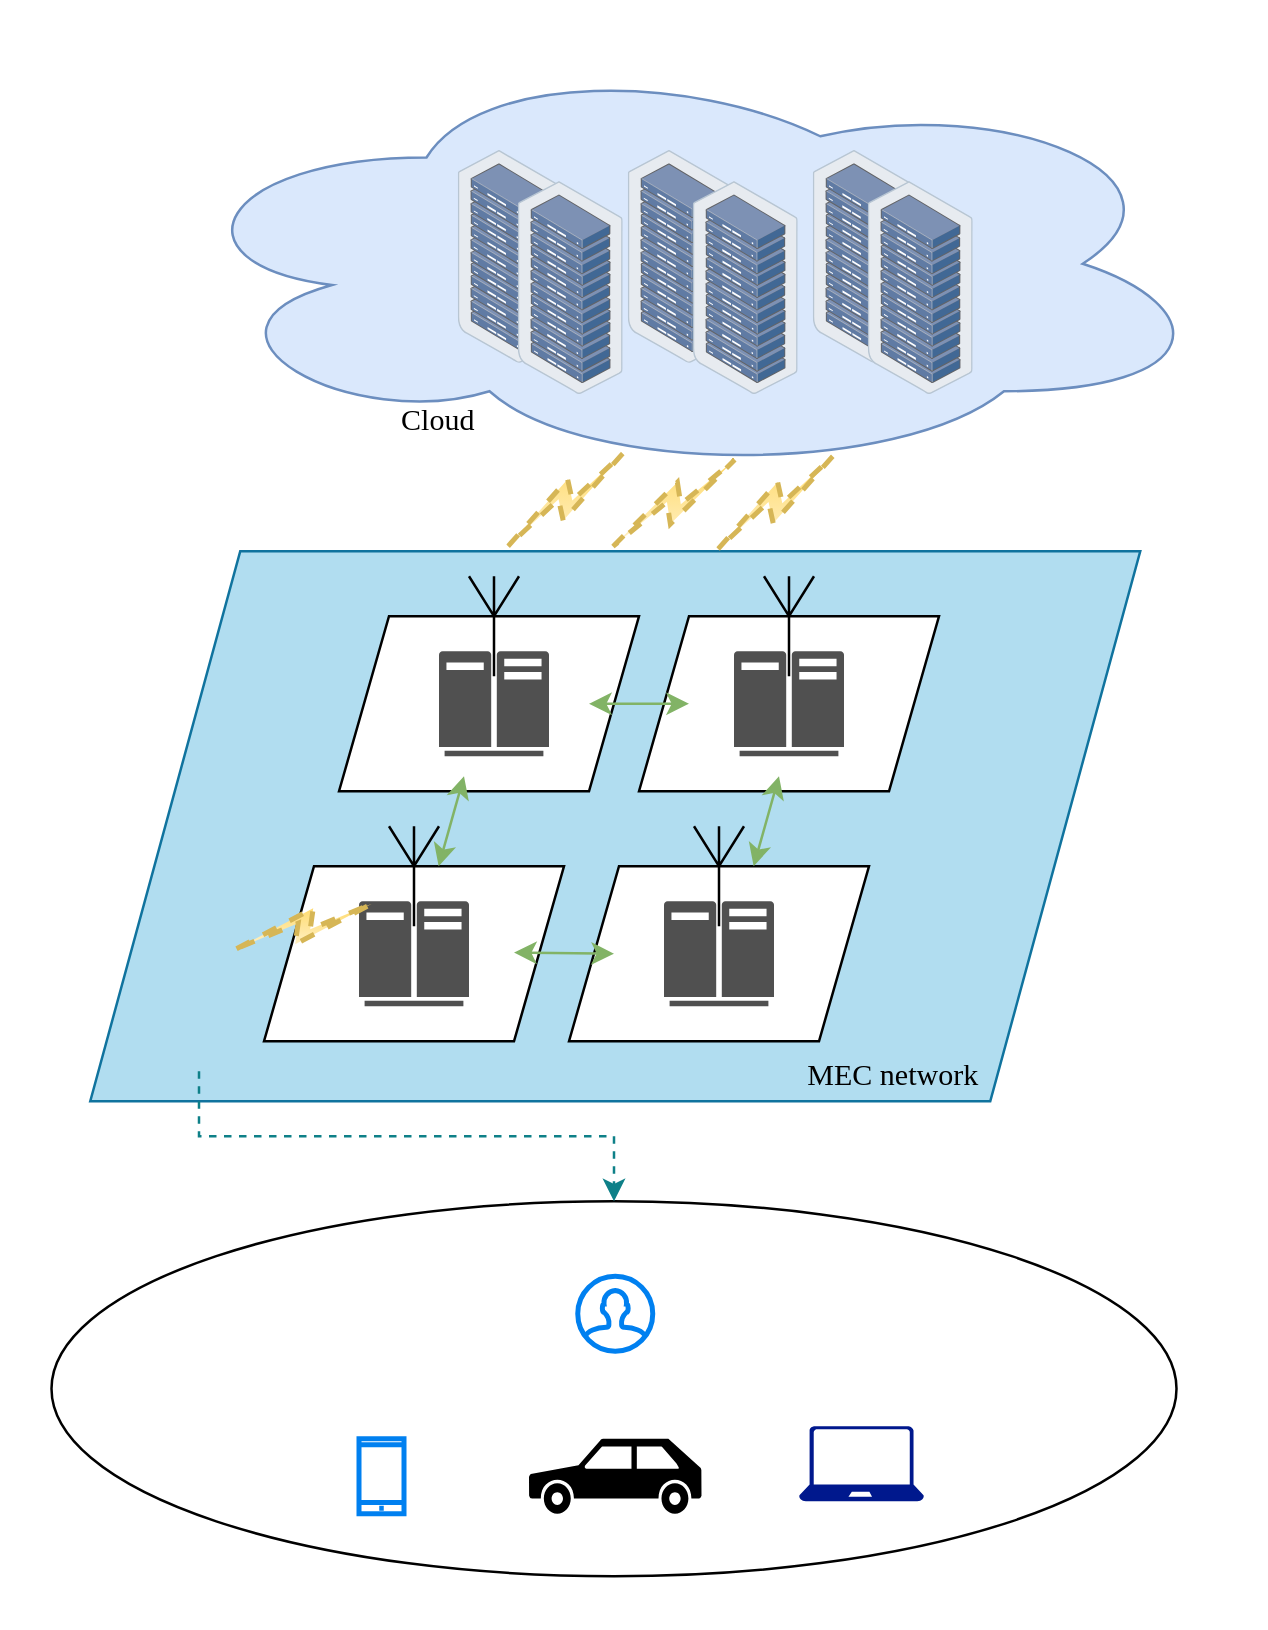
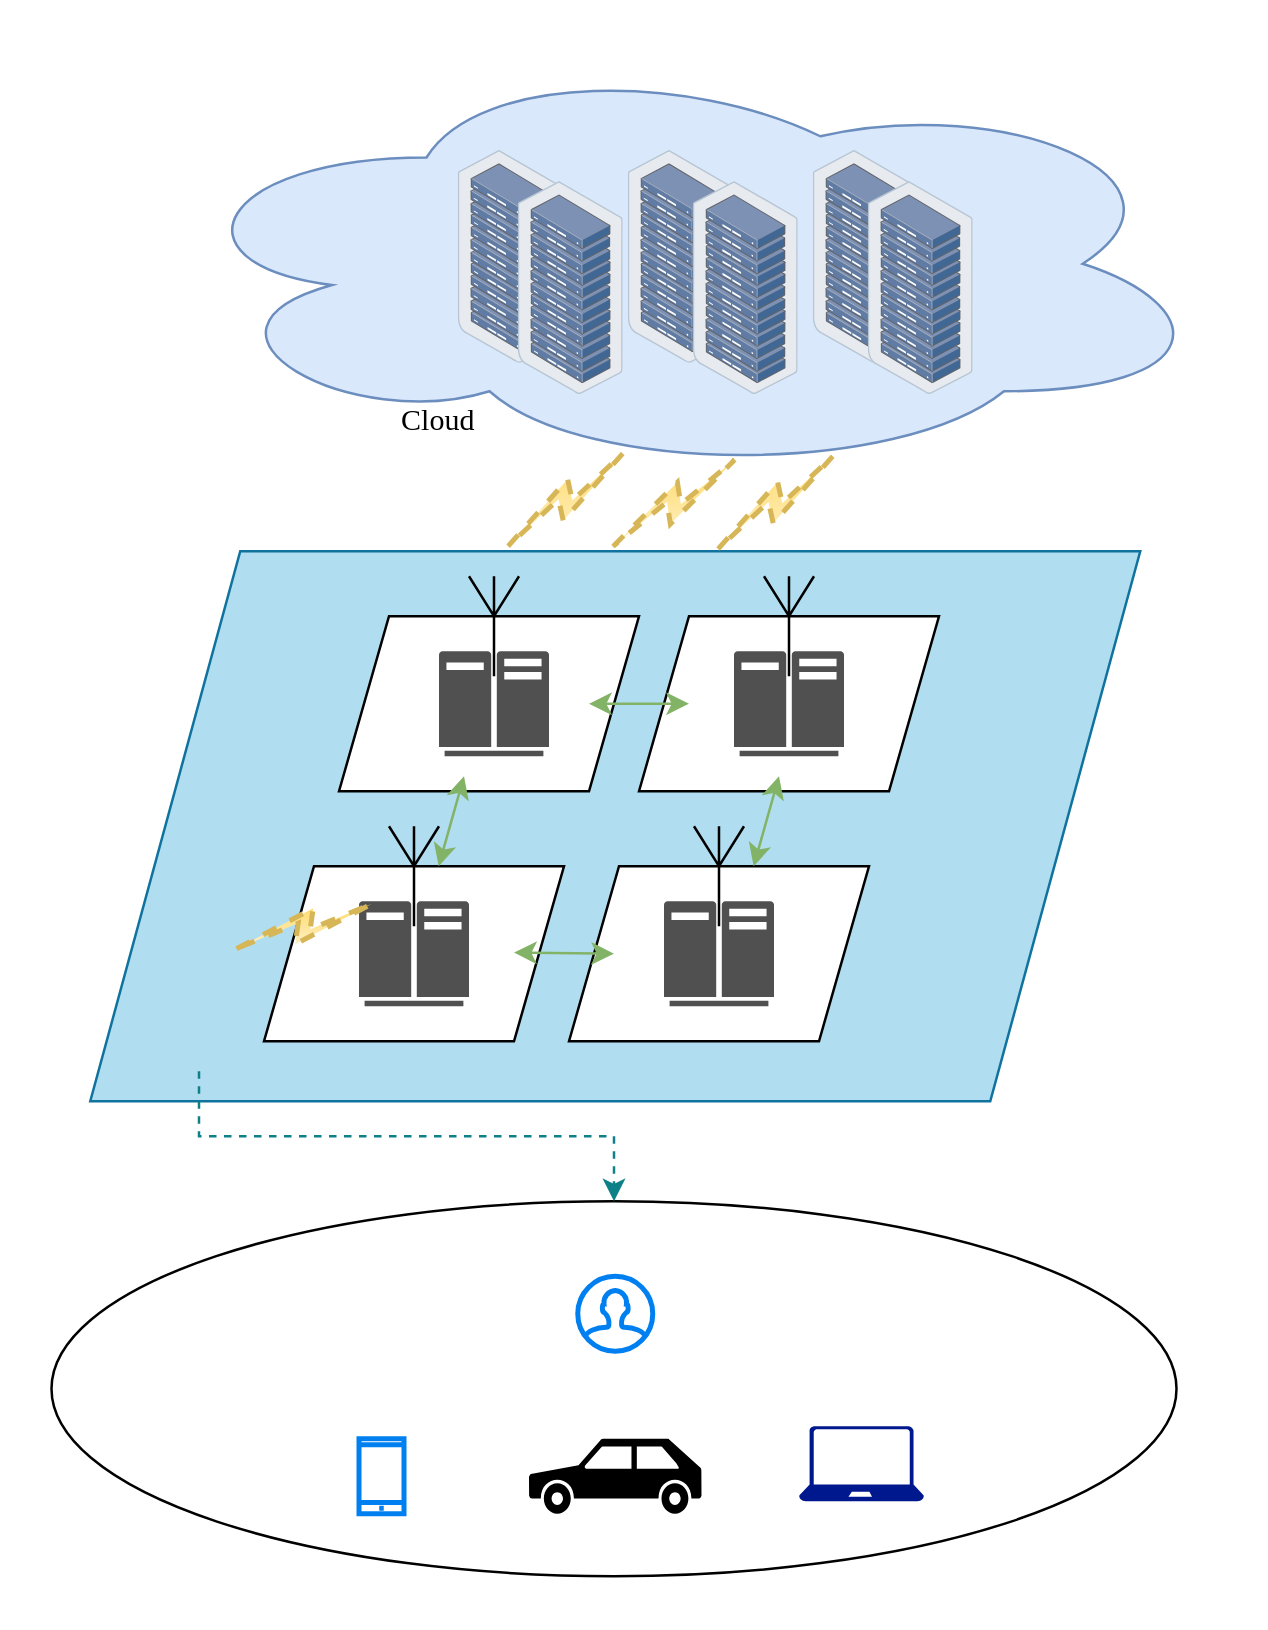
- <mxCell id="21" value="&lt;font face=&quot;Times New Roman&quot;&gt;MEC network&lt;/font&gt;" style="text;html=1;strokeColor=none;fillColor=none;align=center;verticalAlign=middle;whiteSpace=wrap;rounded=0;" parent="1" vertex="1"><mxGeometry x="297" y="420" width="120" height="20" as="geometry" /></mxCell>
